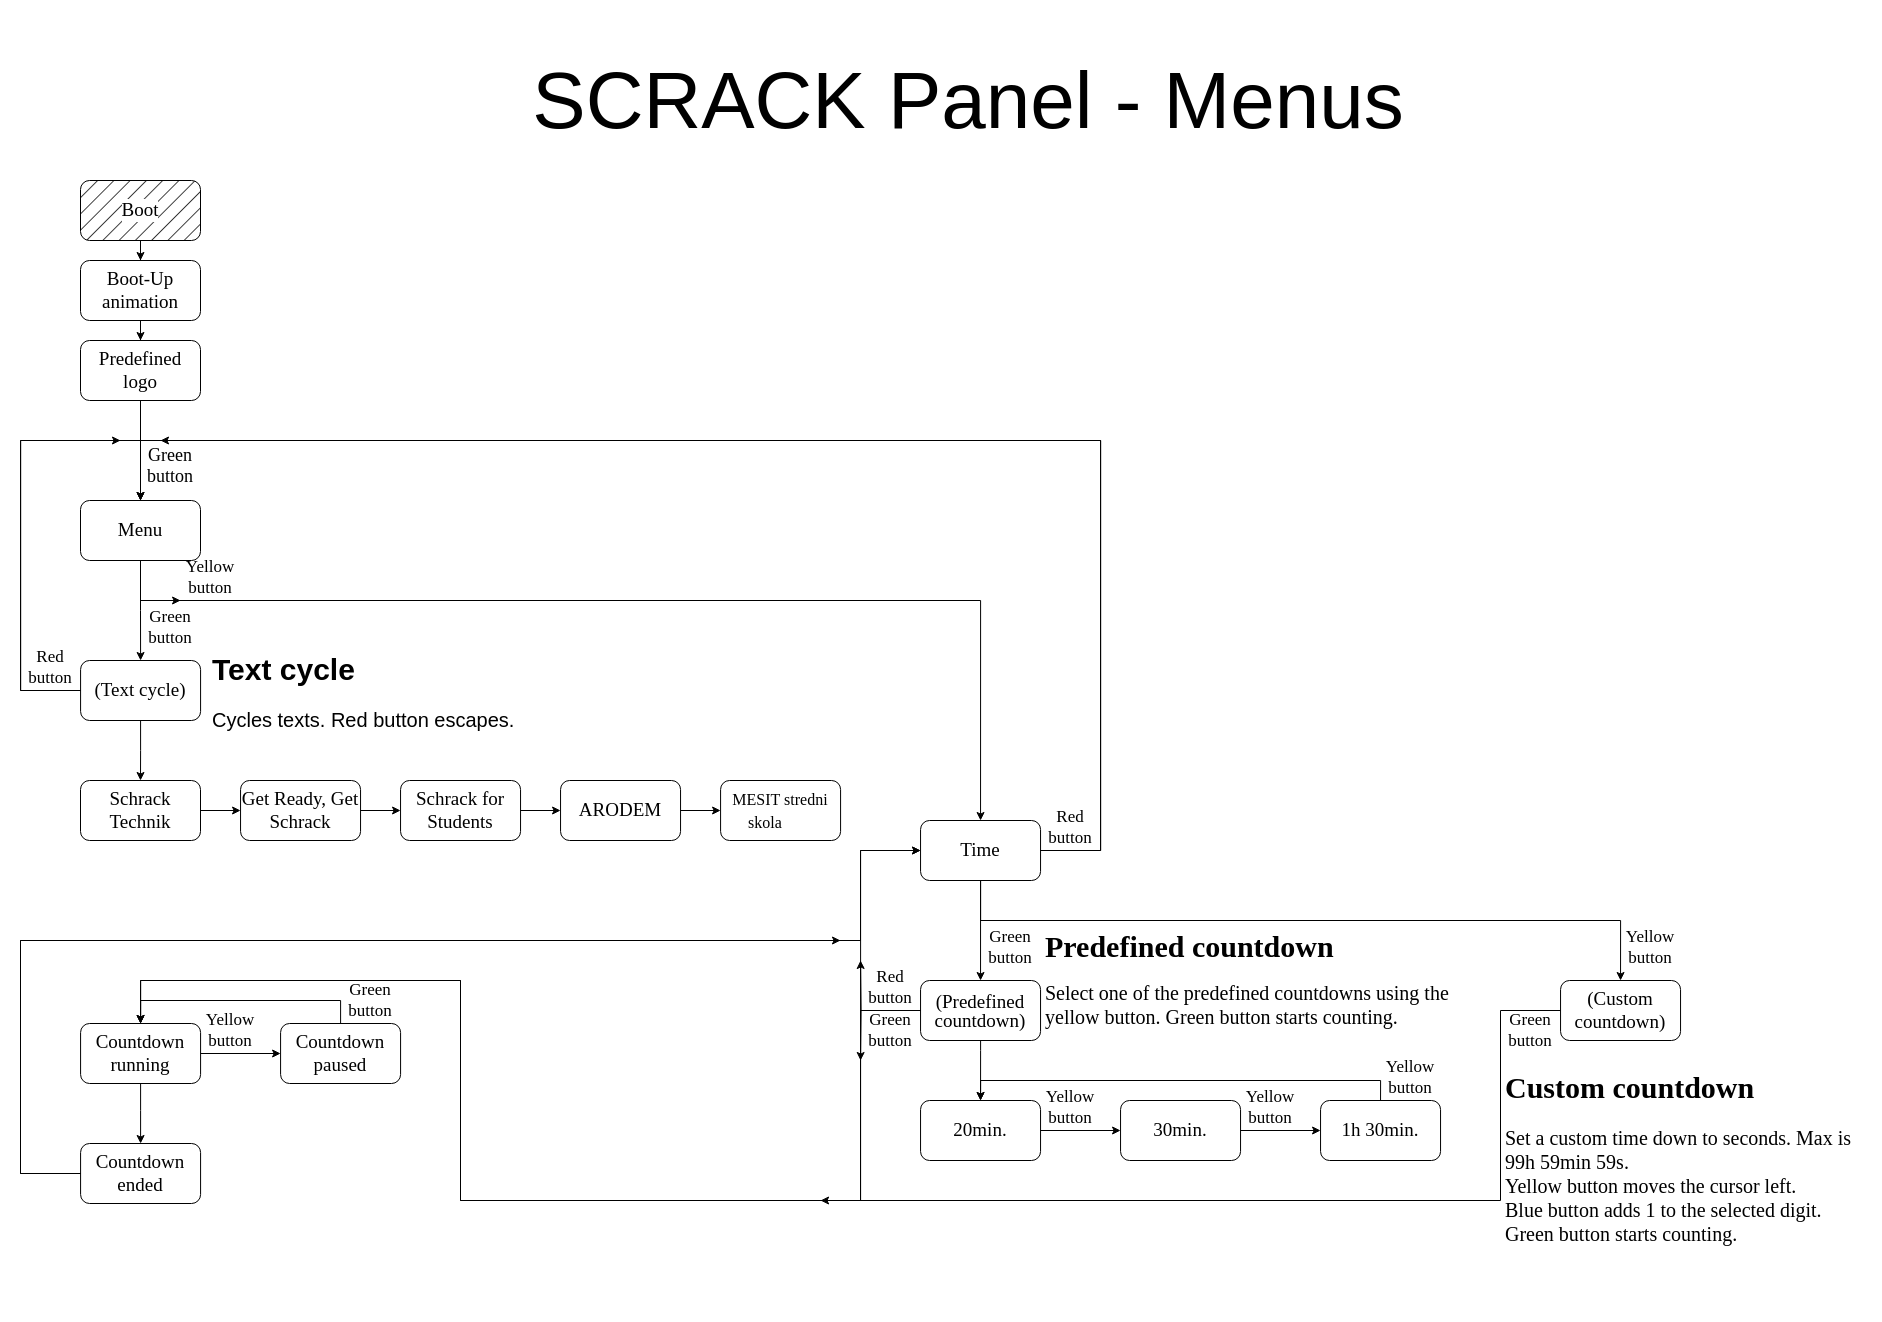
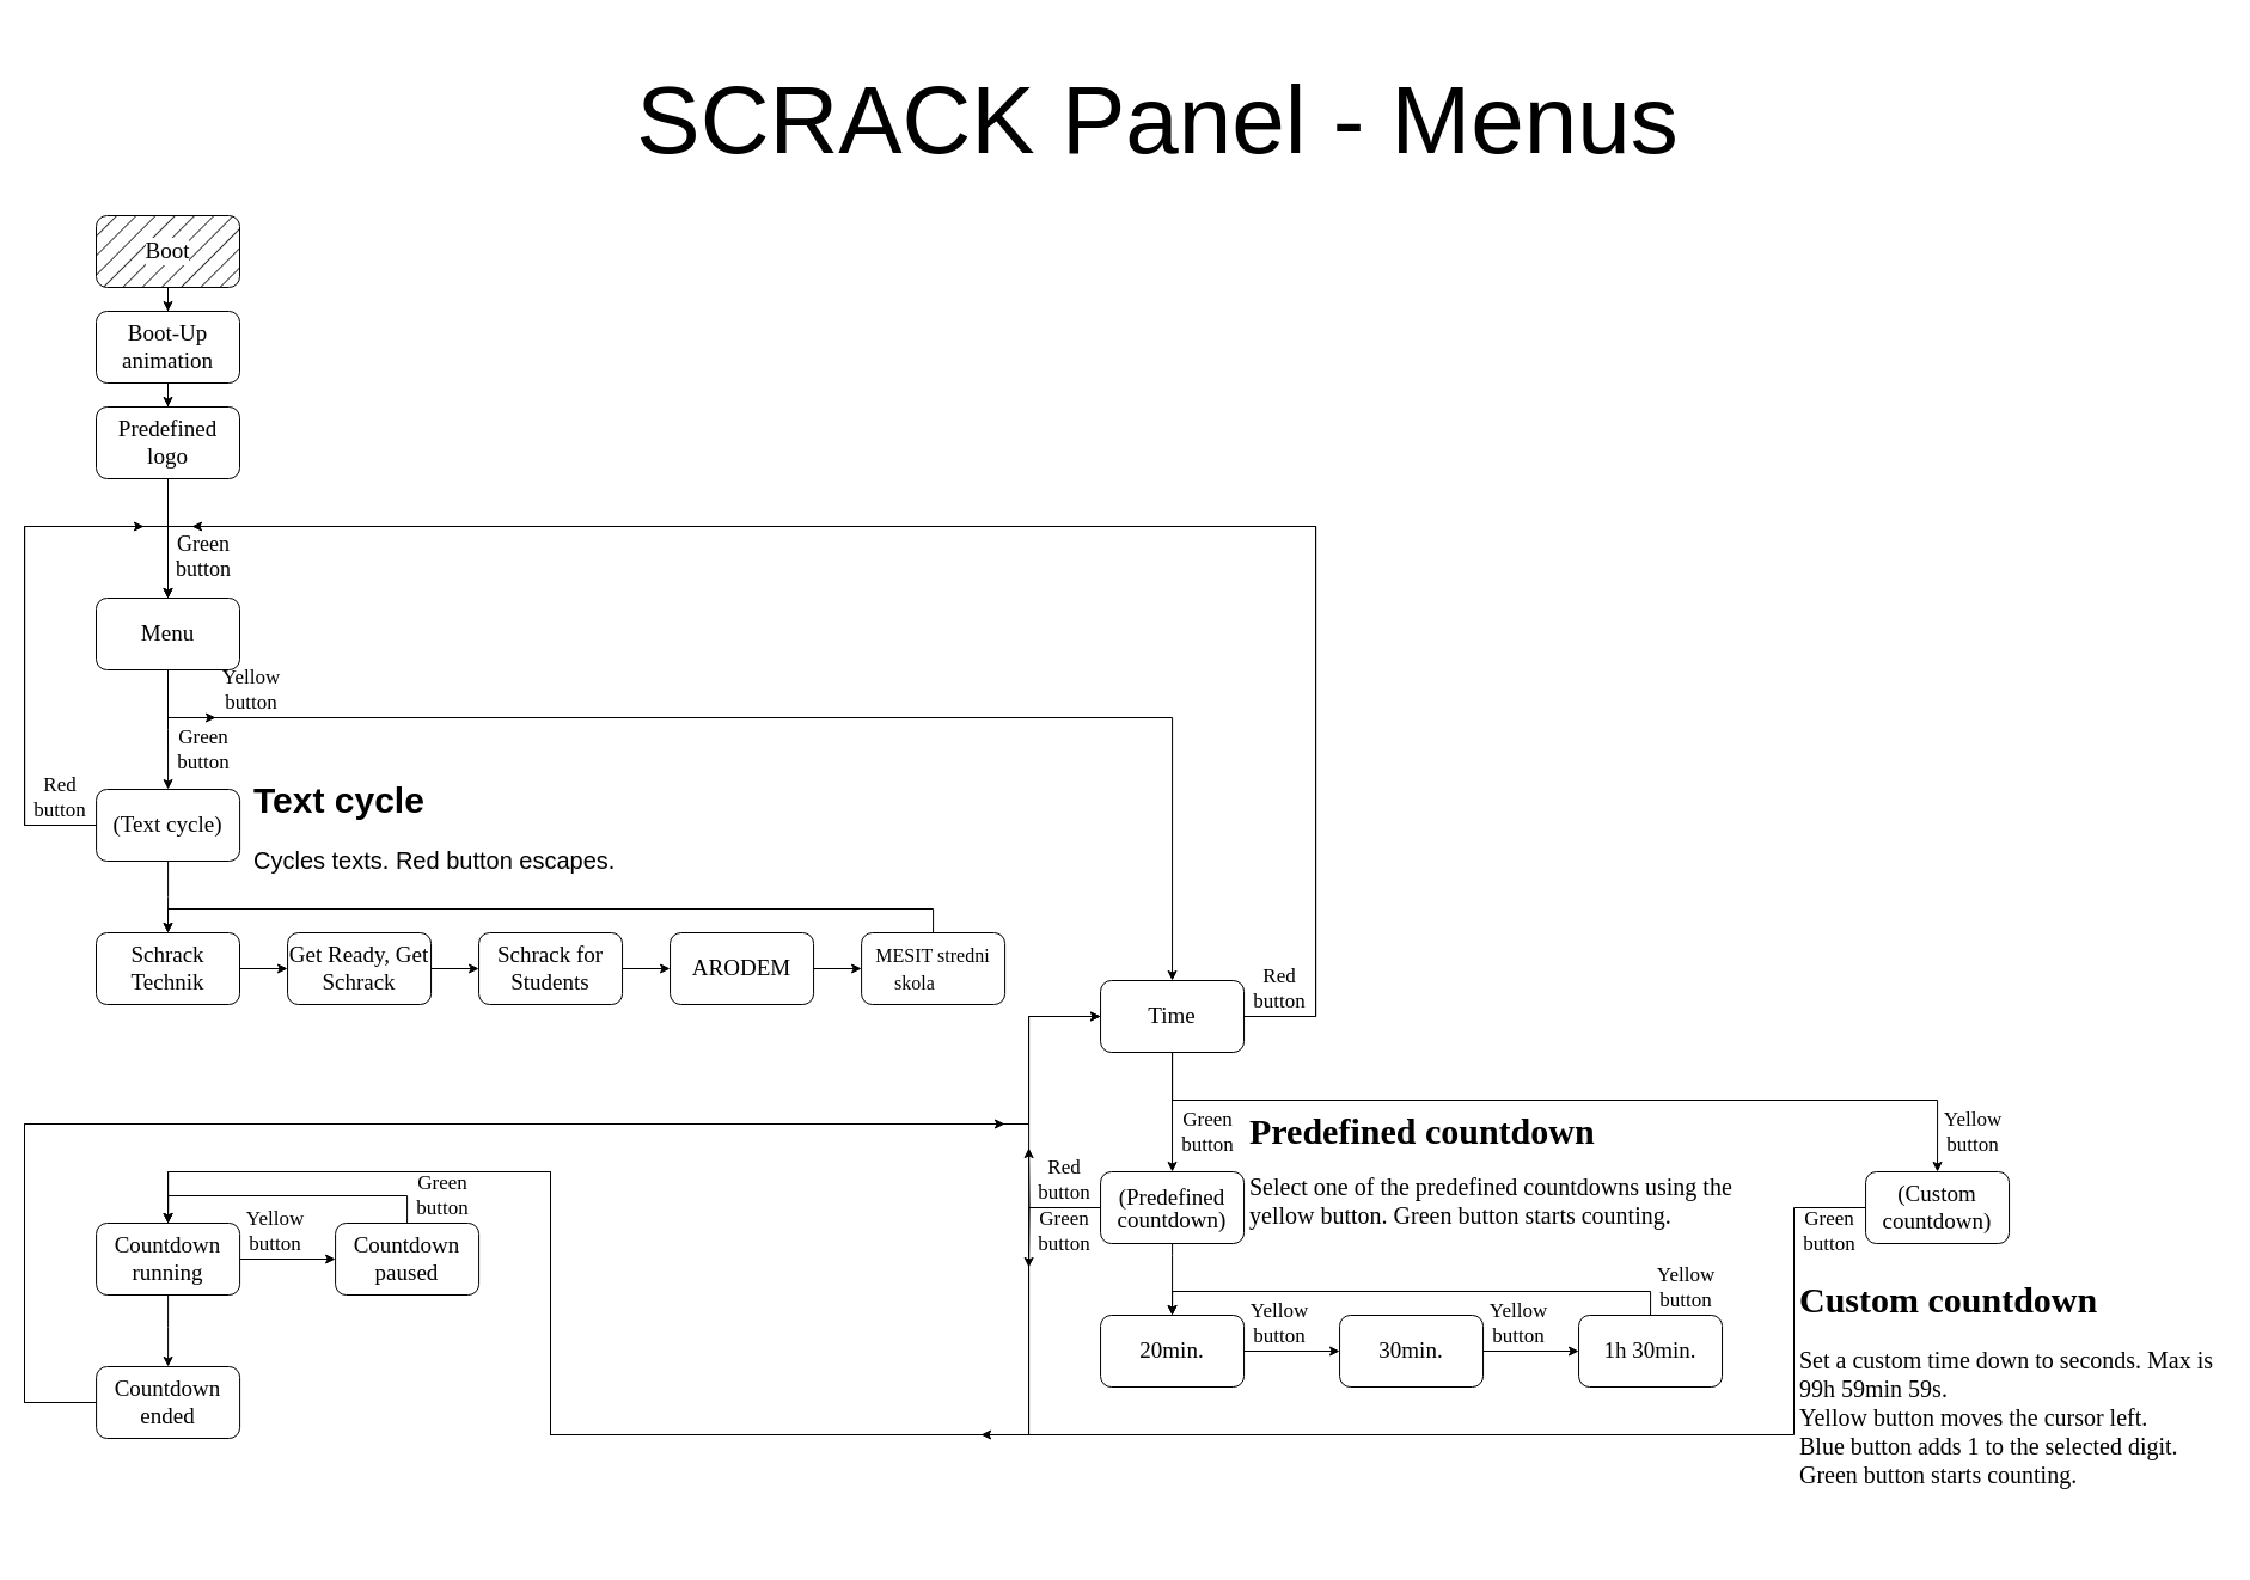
+ <mxCell id="36" style="edgeStyle=orthogonalEdgeStyle;rounded=0;orthogonalLoop=1;jettySize=auto;html=1;entryX=0.5;entryY=0;entryDx=0;entryDy=0;exitX=0.5;exitY=0;exitDx=0;exitDy=0;" edge="1" parent="1" source="37" target="17"><mxGeometry relative="1" as="geometry"><mxPoint x="780.06" y="780" as="sourcePoint" /><Array as="points"><mxPoint x="780.06" y="760" /><mxPoint x="140.06" y="760" /></Array></mxGeometry></mxCell>
